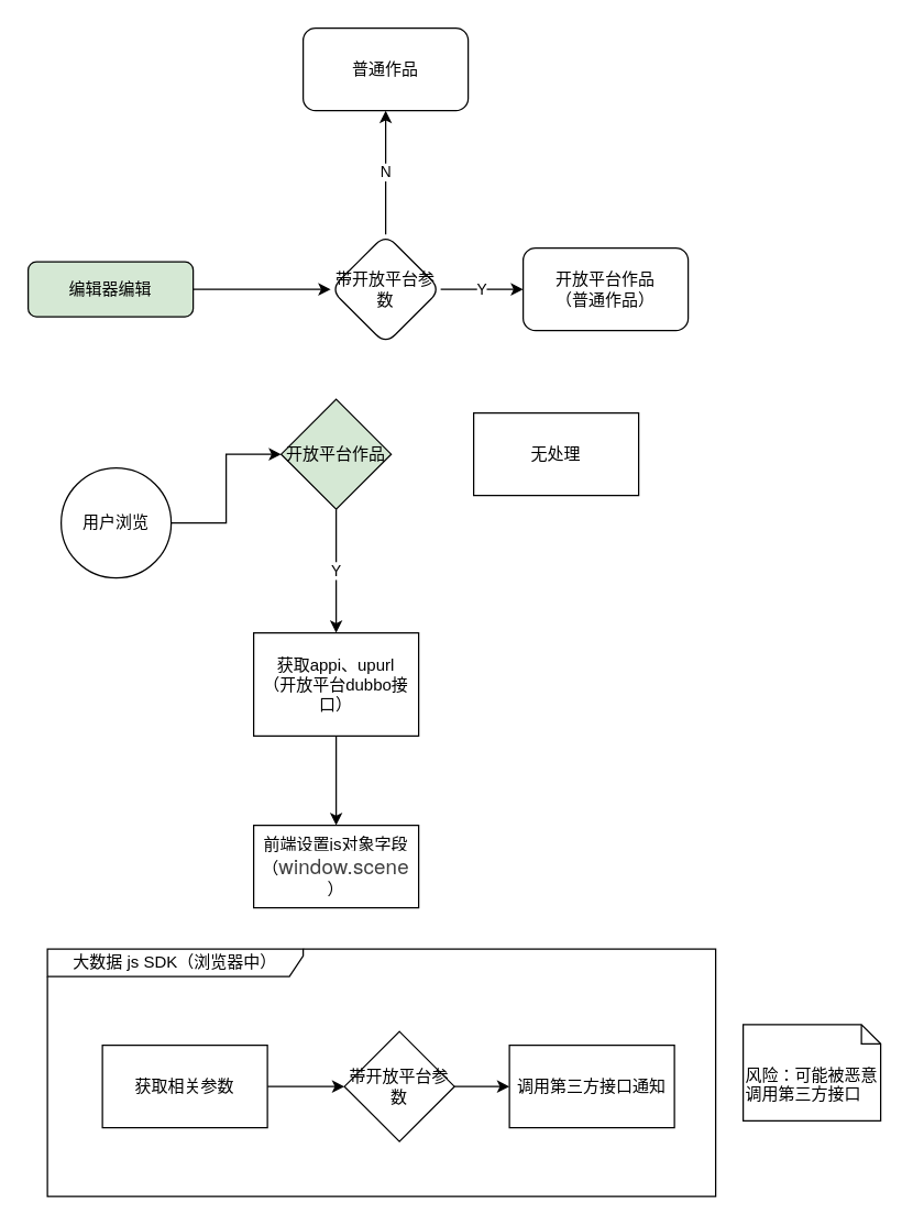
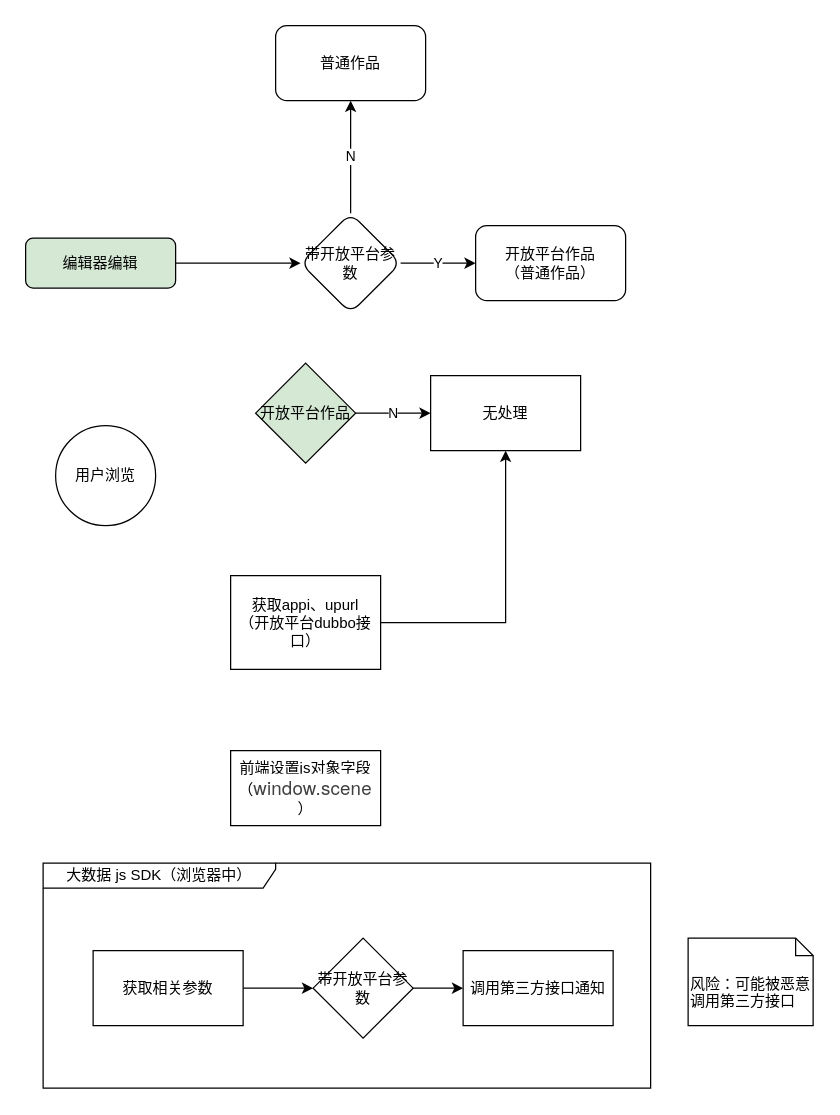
+ <mxCell id="6" value="N" style="edgeStyle=orthogonalEdgeStyle;rounded=0;orthogonalLoop=1;jettySize=auto;html=1;" edge="1" parent="1" source="8" target="9"><mxGeometry relative="1" as="geometry" /></mxCell>
- <mxCell id="4" value="" style="edgeStyle=orthogonalEdgeStyle;rounded=0;orthogonalLoop=1;jettySize=auto;html=1;" edge="1" parent="1" source="5" target="8"><mxGeometry relative="1" as="geometry" /></mxCell>
- <mxCell id="7" value="Y" style="edgeStyle=orthogonalEdgeStyle;rounded=0;orthogonalLoop=1;jettySize=auto;html=1;" edge="1" parent="1" source="8" target="11"><mxGeometry relative="1" as="geometry" /></mxCell>
- <mxCell id="10" value="" style="edgeStyle=orthogonalEdgeStyle;rounded=0;orthogonalLoop=1;jettySize=auto;html=1;" edge="1" parent="1" source="11" target="12"><mxGeometry relative="1" as="geometry" /></mxCell>
+ <mxCell id="10" value="" style="edgeStyle=orthogonalEdgeStyle;rounded=0;orthogonalLoop=1;jettySize=auto;html=1;" edge="1" parent="1" source="11" target="9"><mxGeometry relative="1" as="geometry" /></mxCell>
- <mxCell id="24" value="&lt;br&gt;&lt;br&gt;风险：可能被恶意调用第三方接口" style="shape=note;whiteSpace=wrap;html=1;size=14;verticalAlign=top;align=left;spacingTop=-6;" vertex="1" parent="1"><mxGeometry x="540" y="745" width="100" height="70" as="geometry" /></mxCell>
+ <mxCell id="24" value="&lt;br&gt;&lt;br&gt;风险：可能被恶意调用第三方接口" style="shape=note;whiteSpace=wrap;html=1;size=14;verticalAlign=top;align=left;spacingTop=-6;" vertex="1" parent="1"><mxGeometry x="550" y="750" width="100" height="70" as="geometry" /></mxCell>
